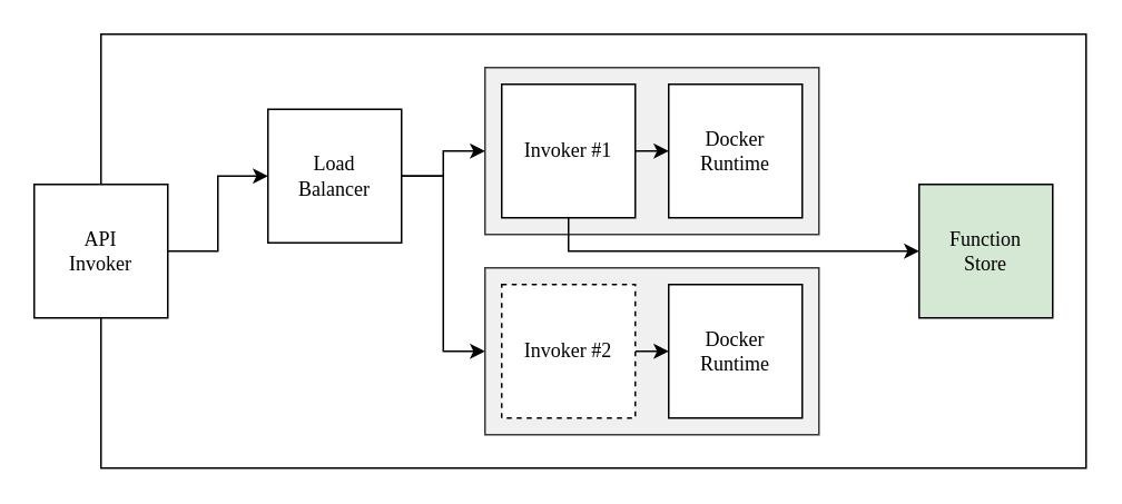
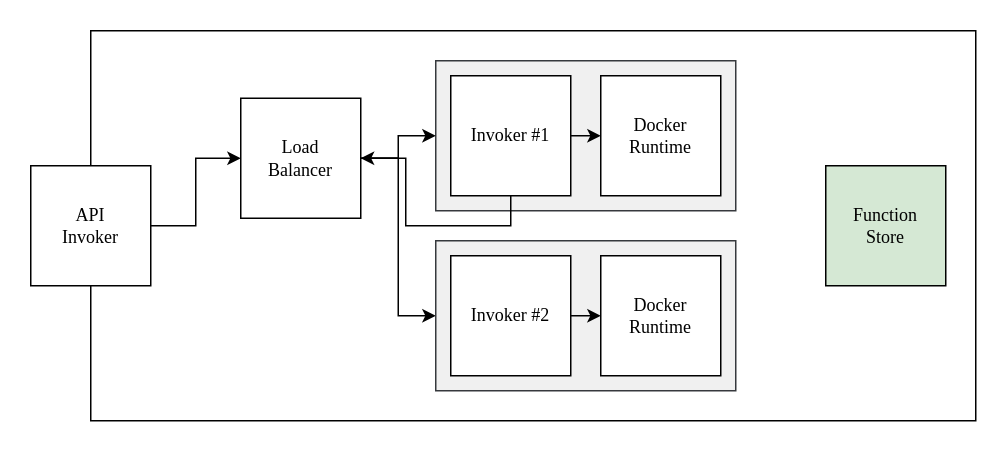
- <mxCell id="10" style="edgeStyle=orthogonalEdgeStyle;rounded=0;orthogonalLoop=1;jettySize=auto;html=1;exitX=0.5;exitY=1;exitDx=0;exitDy=0;entryX=0;entryY=0.5;entryDx=0;entryDy=0;fontFamily=Linux Biolinum O;" parent="1" source="11" target="17" edge="1"><mxGeometry relative="1" as="geometry" /></mxCell>
+ <mxCell id="10" style="edgeStyle=orthogonalEdgeStyle;rounded=0;orthogonalLoop=1;jettySize=auto;html=1;exitX=0.5;exitY=1;exitDx=0;exitDy=0;fontFamily=Linux Biolinum O;" parent="1" source="11" target="8" edge="1"><mxGeometry relative="1" as="geometry" /></mxCell>
- <mxCell id="15" value="&lt;div&gt;Invoker #2&lt;/div&gt;" style="whiteSpace=wrap;html=1;aspect=fixed;fontFamily=Linux Biolinum O;dashed=1;" parent="1" vertex="1"><mxGeometry x="300" y="170" width="80" height="80" as="geometry" /></mxCell>
+ <mxCell id="15" value="&lt;div&gt;Invoker #2&lt;/div&gt;" style="whiteSpace=wrap;html=1;aspect=fixed;fontFamily=Linux Biolinum O;" parent="1" vertex="1"><mxGeometry x="300" y="170" width="80" height="80" as="geometry" /></mxCell>
